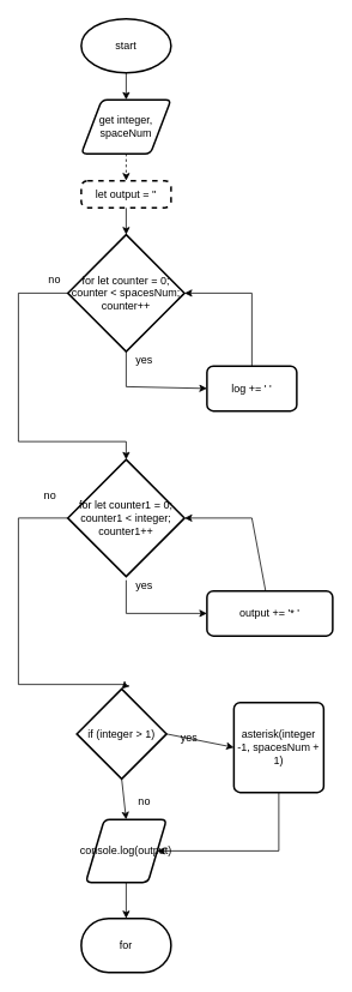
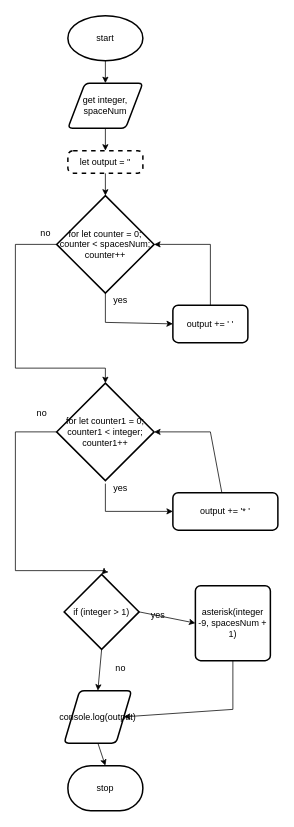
- <mxCell id="4" style="edgeStyle=none;html=1;exitX=0.5;exitY=1;exitDx=0;exitDy=0;entryX=0.5;entryY=0;entryDx=0;entryDy=0;dashed=1;" parent="1" source="5" target="7" edge="1"><mxGeometry relative="1" as="geometry" /></mxCell>
+ <mxCell id="4" style="edgeStyle=none;html=1;exitX=0.5;exitY=1;exitDx=0;exitDy=0;entryX=0.5;entryY=0;entryDx=0;entryDy=0;" parent="1" source="5" target="7" edge="1"><mxGeometry relative="1" as="geometry" /></mxCell>
- <mxCell id="12" value="log += ' '" style="rounded=1;whiteSpace=wrap;html=1;absoluteArcSize=1;arcSize=14;strokeWidth=2;" vertex="1" parent="1"><mxGeometry x="230" y="406" width="100" height="50" as="geometry" /></mxCell>
+ <mxCell id="12" value="output += ' '" style="rounded=1;whiteSpace=wrap;html=1;absoluteArcSize=1;arcSize=14;strokeWidth=2;" vertex="1" parent="1"><mxGeometry x="230" y="406" width="100" height="50" as="geometry" /></mxCell>
- <mxCell id="30" value="asterisk(integer -1, spacesNum + 1)" style="rounded=1;whiteSpace=wrap;html=1;absoluteArcSize=1;arcSize=14;strokeWidth=2;" vertex="1" parent="1"><mxGeometry x="260" y="780" width="100" height="100" as="geometry" /></mxCell>
+ <mxCell id="30" value="asterisk(integer -9, spacesNum + 1)" style="rounded=1;whiteSpace=wrap;html=1;absoluteArcSize=1;arcSize=14;strokeWidth=2;" vertex="1" parent="1"><mxGeometry x="260" y="780" width="100" height="100" as="geometry" /></mxCell>
- <mxCell id="26" value="console.log(output)" style="shape=parallelogram;html=1;strokeWidth=2;perimeter=parallelogramPerimeter;whiteSpace=wrap;rounded=1;arcSize=12;size=0.23;" vertex="1" parent="1"><mxGeometry x="95" y="910" width="90" height="70" as="geometry" /></mxCell>
+ <mxCell id="26" value="console.log(output)" style="shape=parallelogram;html=1;strokeWidth=2;perimeter=parallelogramPerimeter;whiteSpace=wrap;rounded=1;arcSize=12;size=0.23;" vertex="1" parent="1"><mxGeometry x="85" y="920" width="90" height="70" as="geometry" /></mxCell>
- <mxCell id="31" value="for" style="strokeWidth=2;html=1;shape=mxgraph.flowchart.terminator;whiteSpace=wrap;" vertex="1" parent="1"><mxGeometry x="90" y="1020" width="100" height="60" as="geometry" /></mxCell>
+ <mxCell id="31" value="stop" style="strokeWidth=2;html=1;shape=mxgraph.flowchart.terminator;whiteSpace=wrap;" vertex="1" parent="1"><mxGeometry x="90" y="1020" width="100" height="60" as="geometry" /></mxCell>
